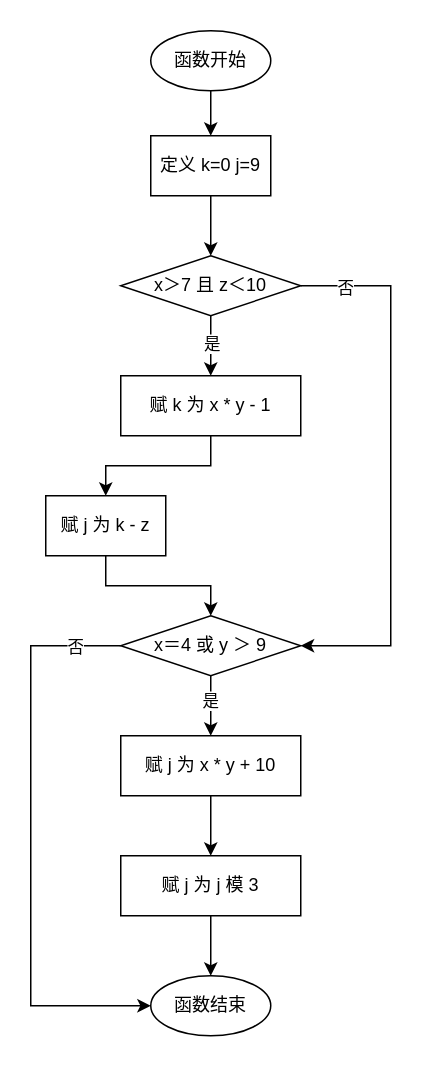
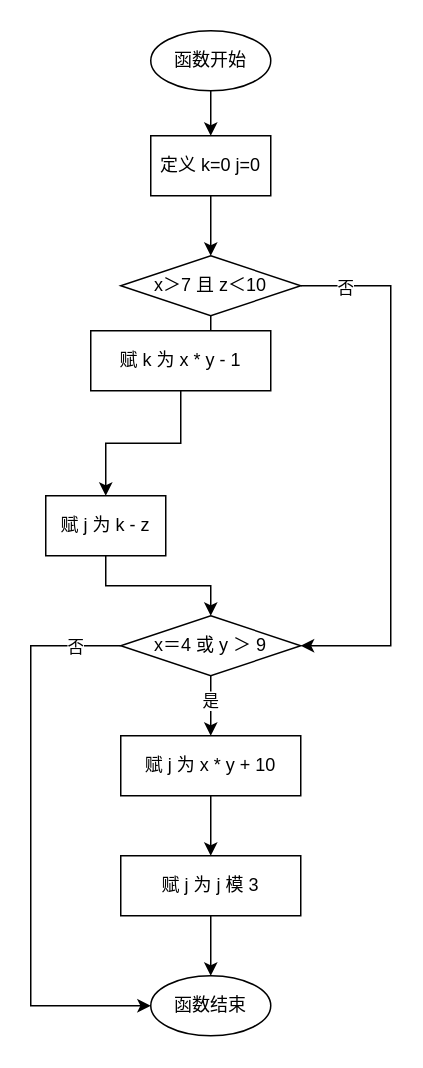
- <mxCell id="6" value="定义 k=0 j=9" style="rounded=0;whiteSpace=wrap;html=1;" vertex="1" parent="1"><mxGeometry x="100" y="90" width="80" height="40" as="geometry" /></mxCell>
+ <mxCell id="6" value="定义 k=0 j=0" style="rounded=0;whiteSpace=wrap;html=1;" vertex="1" parent="1"><mxGeometry x="100" y="90" width="80" height="40" as="geometry" /></mxCell>
- <mxCell id="13" value="赋 k 为 x * y - 1" style="rounded=0;whiteSpace=wrap;html=1;" vertex="1" parent="1"><mxGeometry x="80" y="250" width="120" height="40" as="geometry" /></mxCell>
+ <mxCell id="13" value="赋 k 为 x * y - 1" style="rounded=0;whiteSpace=wrap;html=1;" vertex="1" parent="1"><mxGeometry x="60" y="220" width="120" height="40" as="geometry" /></mxCell>
